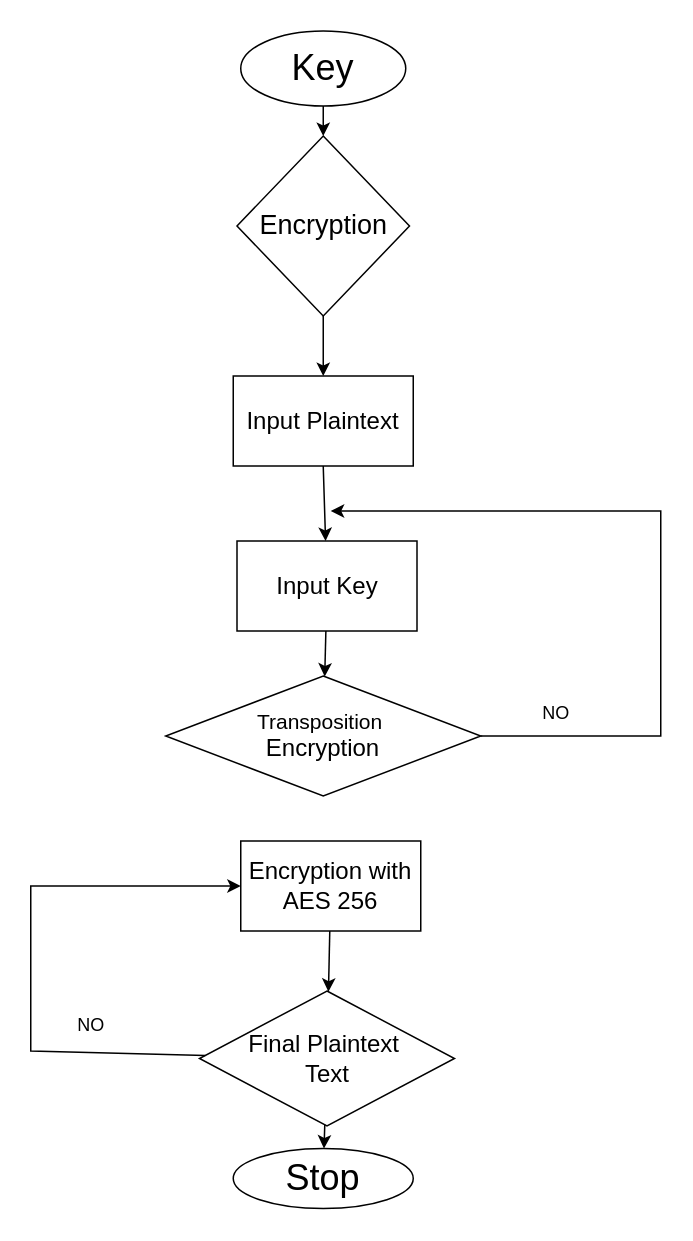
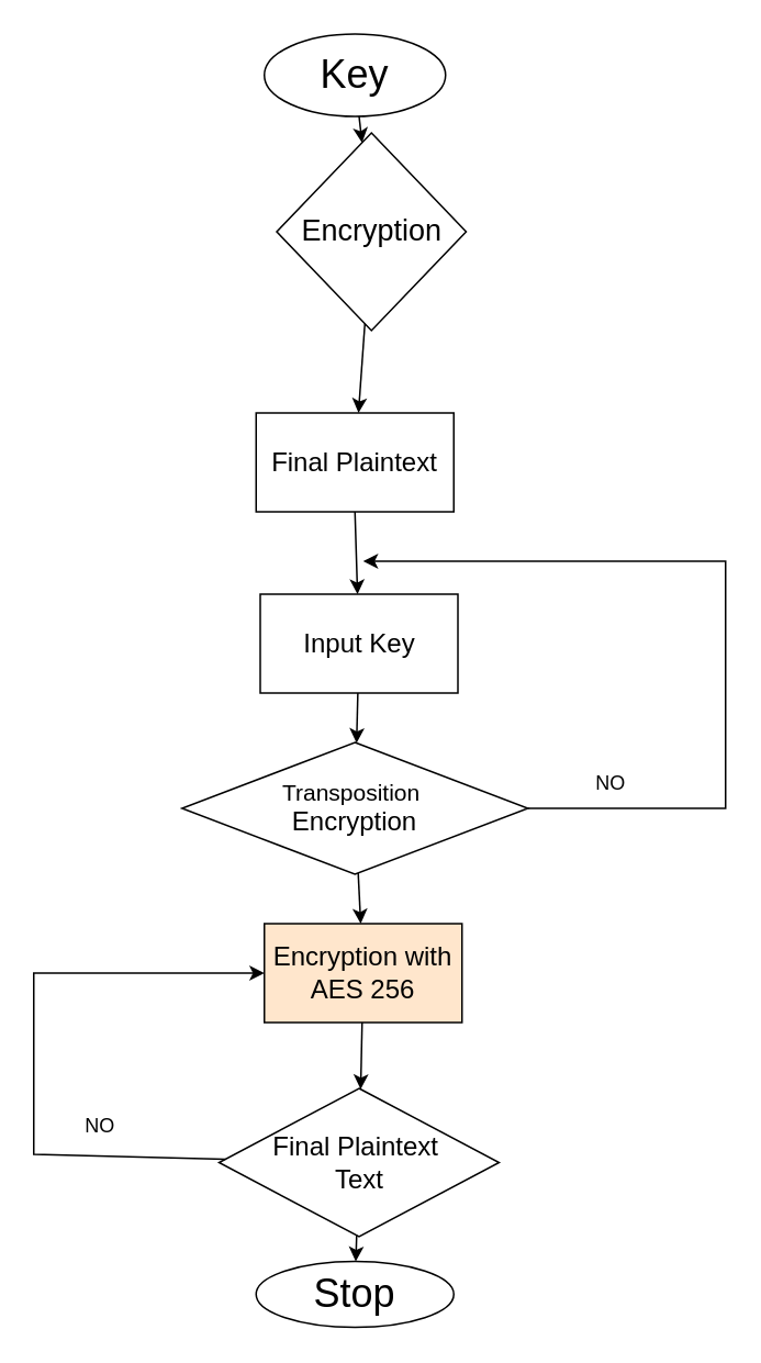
- <mxCell id="3" value="&lt;font style=&quot;font-size: 18px;&quot;&gt;Encryption&lt;/font&gt;" style="rhombus;whiteSpace=wrap;html=1;" vertex="1" parent="1"><mxGeometry x="157.5" y="90" width="115" height="120" as="geometry" /></mxCell>
+ <mxCell id="3" value="&lt;font style=&quot;font-size: 18px;&quot;&gt;Encryption&lt;/font&gt;" style="rhombus;whiteSpace=wrap;html=1;" vertex="1" parent="1"><mxGeometry x="167.5" y="80" width="115" height="120" as="geometry" /></mxCell>
- <mxCell id="4" value="&lt;font size=&quot;3&quot;&gt;Input Plaintext&lt;/font&gt;" style="rounded=0;whiteSpace=wrap;html=1;" vertex="1" parent="1"><mxGeometry x="155" y="250" width="120" height="60" as="geometry" /></mxCell>
+ <mxCell id="4" value="&lt;font size=&quot;3&quot;&gt;Final Plaintext&lt;/font&gt;" style="rounded=0;whiteSpace=wrap;html=1;" vertex="1" parent="1"><mxGeometry x="155" y="250" width="120" height="60" as="geometry" /></mxCell>
+ <mxCell id="14" value="" style="endArrow=classic;html=1;rounded=0;" edge="1" parent="1" source="6" target="7"><mxGeometry width="50" height="50" relative="1" as="geometry"><mxPoint x="235" y="330" as="sourcePoint" /><mxPoint x="237" y="380" as="targetPoint" /></mxGeometry></mxCell>
- <mxCell id="7" value="&lt;font size=&quot;3&quot;&gt;Encryption with&lt;/font&gt;&lt;div&gt;&lt;font size=&quot;3&quot;&gt;AES 256&lt;/font&gt;&lt;/div&gt;" style="rounded=0;whiteSpace=wrap;html=1;" vertex="1" parent="1"><mxGeometry x="160" y="560" width="120" height="60" as="geometry" /></mxCell>
+ <mxCell id="7" value="&lt;font size=&quot;3&quot;&gt;Encryption with&lt;/font&gt;&lt;div&gt;&lt;font size=&quot;3&quot;&gt;AES 256&lt;/font&gt;&lt;/div&gt;" style="rounded=0;whiteSpace=wrap;html=1;fillColor=#ffe6cc;" vertex="1" parent="1"><mxGeometry x="160" y="560" width="120" height="60" as="geometry" /></mxCell>
